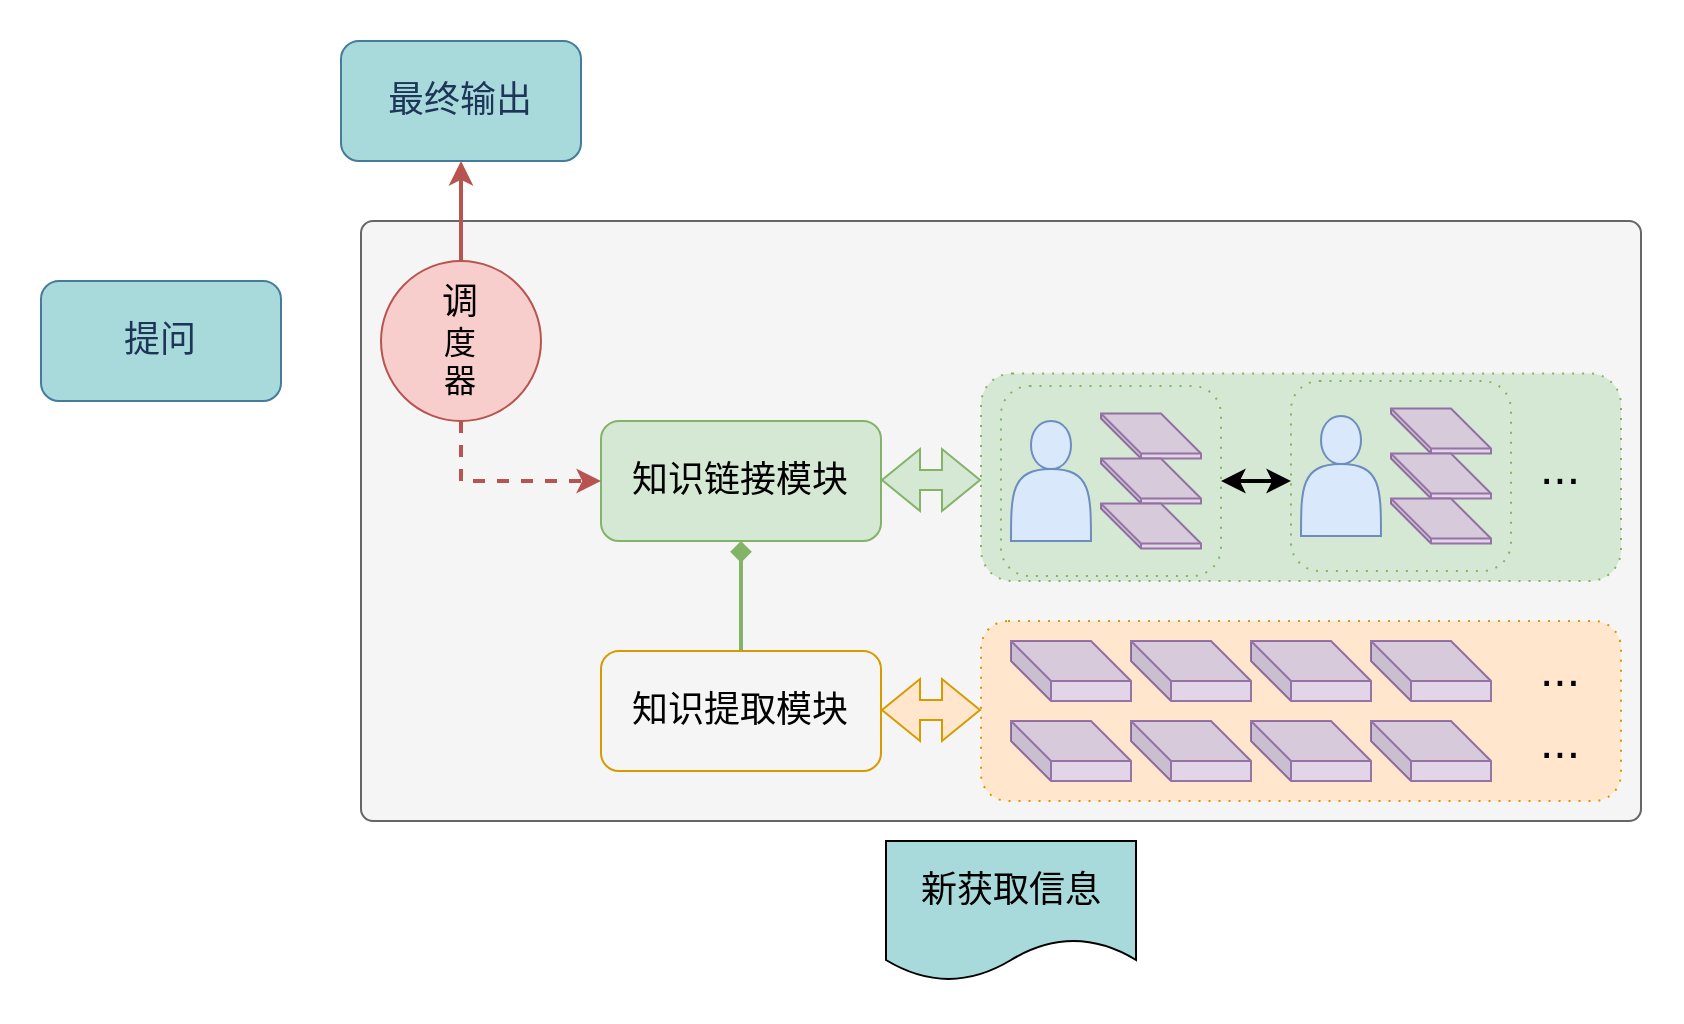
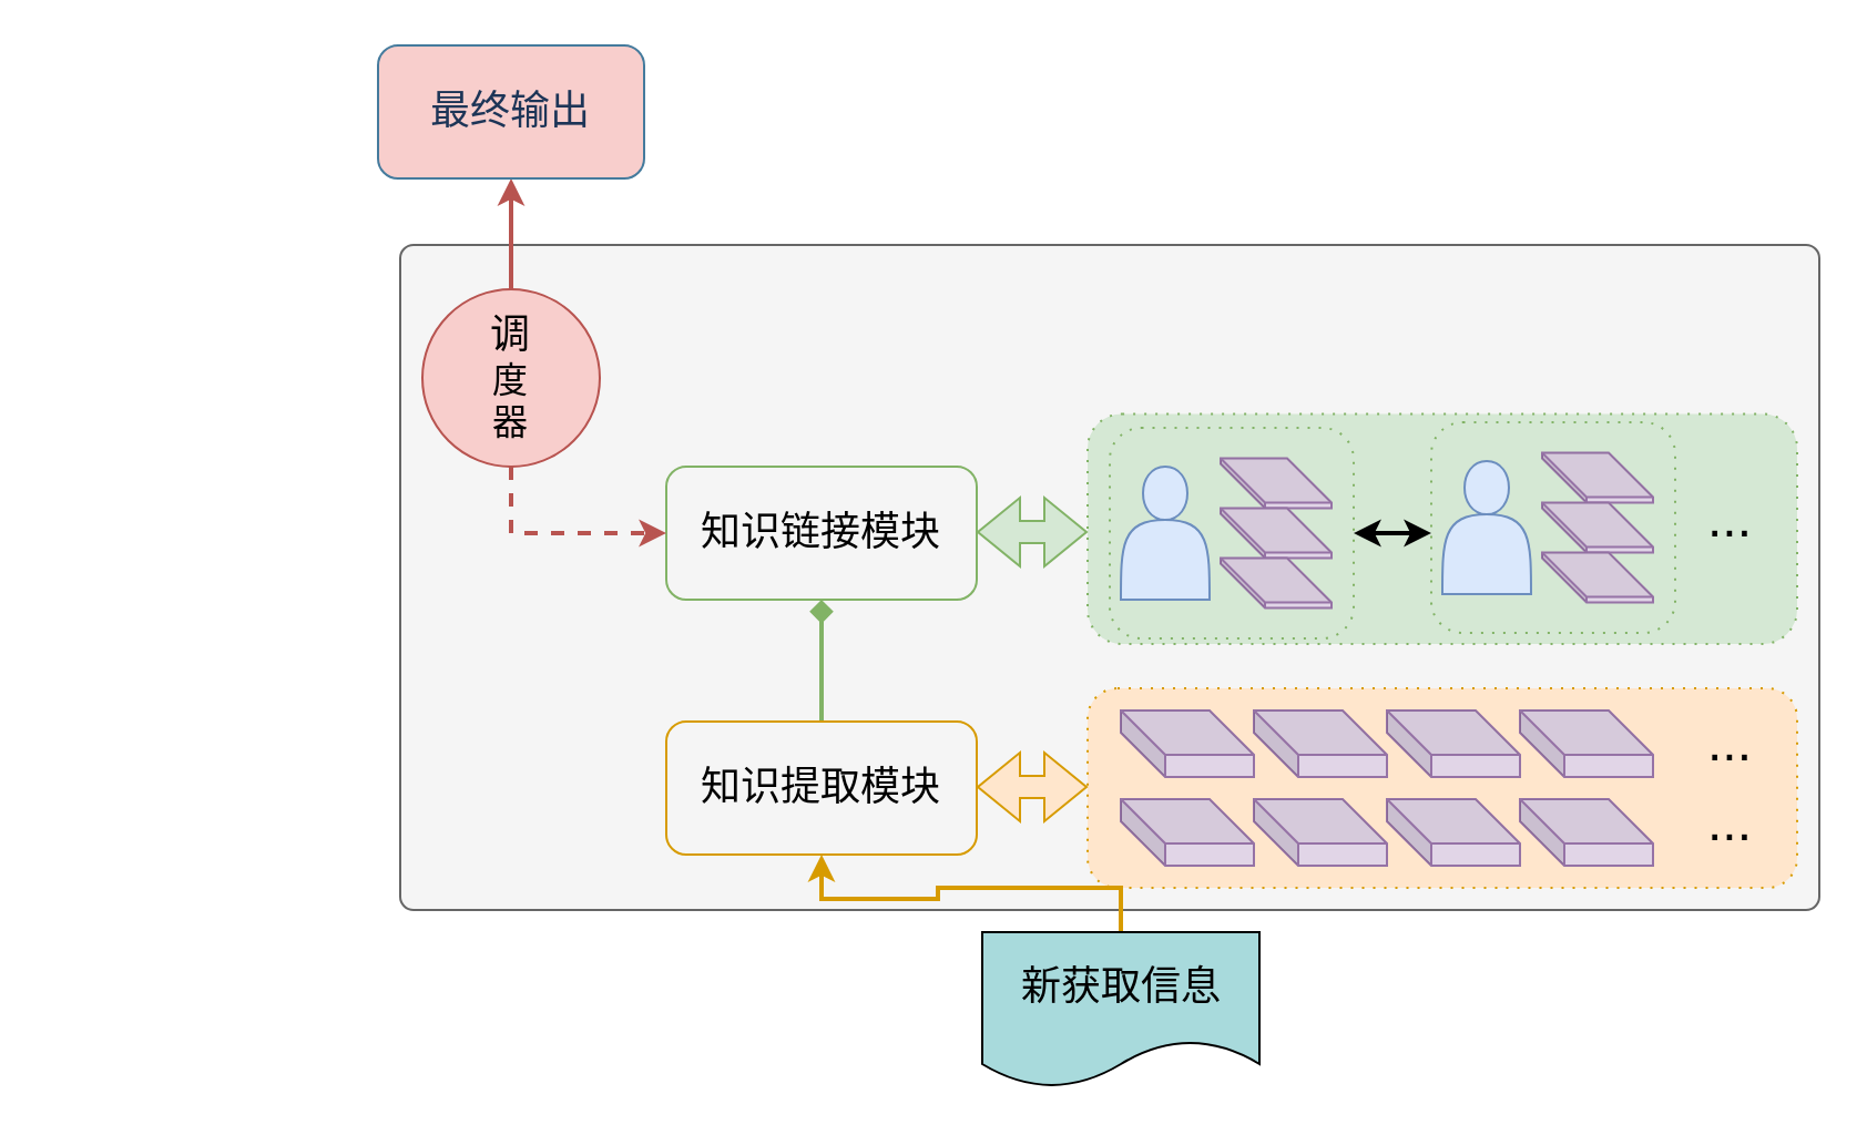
- <mxCell id="37" value="&lt;font style=&quot;font-size: 18px;&quot;&gt;最终输出&lt;/font&gt;" style="rounded=1;whiteSpace=wrap;html=1;strokeColor=#457B9D;fontColor=#1D3557;fillColor=#A8DADC;" parent="1" vertex="1"><mxGeometry x="170" y="20" width="120" height="60" as="geometry" /></mxCell>
+ <mxCell id="37" value="&lt;font style=&quot;font-size: 18px;&quot;&gt;最终输出&lt;/font&gt;" style="rounded=1;whiteSpace=wrap;html=1;strokeColor=#457B9D;fontColor=#1D3557;fillColor=#f8cecc;" parent="1" vertex="1"><mxGeometry x="170" y="20" width="120" height="60" as="geometry" /></mxCell>
- <mxCell id="38" value="&lt;font size=&quot;4&quot;&gt;提问&lt;/font&gt;" style="rounded=1;whiteSpace=wrap;html=1;strokeColor=#457B9D;fontColor=#1D3557;fillColor=#A8DADC;" parent="1" vertex="1"><mxGeometry x="20" y="140" width="120" height="60" as="geometry" /></mxCell>
- <mxCell id="8" value="&lt;font style=&quot;font-size: 18px;&quot;&gt;知识链接模块&lt;/font&gt;" style="rounded=1;whiteSpace=wrap;html=1;fillColor=#d5e8d4;strokeColor=#82b366;" parent="1" vertex="1"><mxGeometry x="300" y="210" width="140" height="60" as="geometry" /></mxCell>
+ <mxCell id="8" value="&lt;font style=&quot;font-size: 18px;&quot;&gt;知识链接模块&lt;/font&gt;" style="rounded=1;whiteSpace=wrap;html=1;fillColor=#f5f5f5;strokeColor=#82b366;" parent="1" vertex="1"><mxGeometry x="300" y="210" width="140" height="60" as="geometry" /></mxCell>
+ <mxCell id="4" style="edgeStyle=orthogonalEdgeStyle;rounded=0;orthogonalLoop=1;jettySize=auto;html=1;exitX=0.5;exitY=0;exitDx=0;exitDy=0;entryX=0.5;entryY=1;entryDx=0;entryDy=0;fillColor=#ffe6cc;strokeColor=#d79b00;strokeWidth=2;" parent="1" source="5" target="7" edge="1"><mxGeometry relative="1" as="geometry" /></mxCell>
